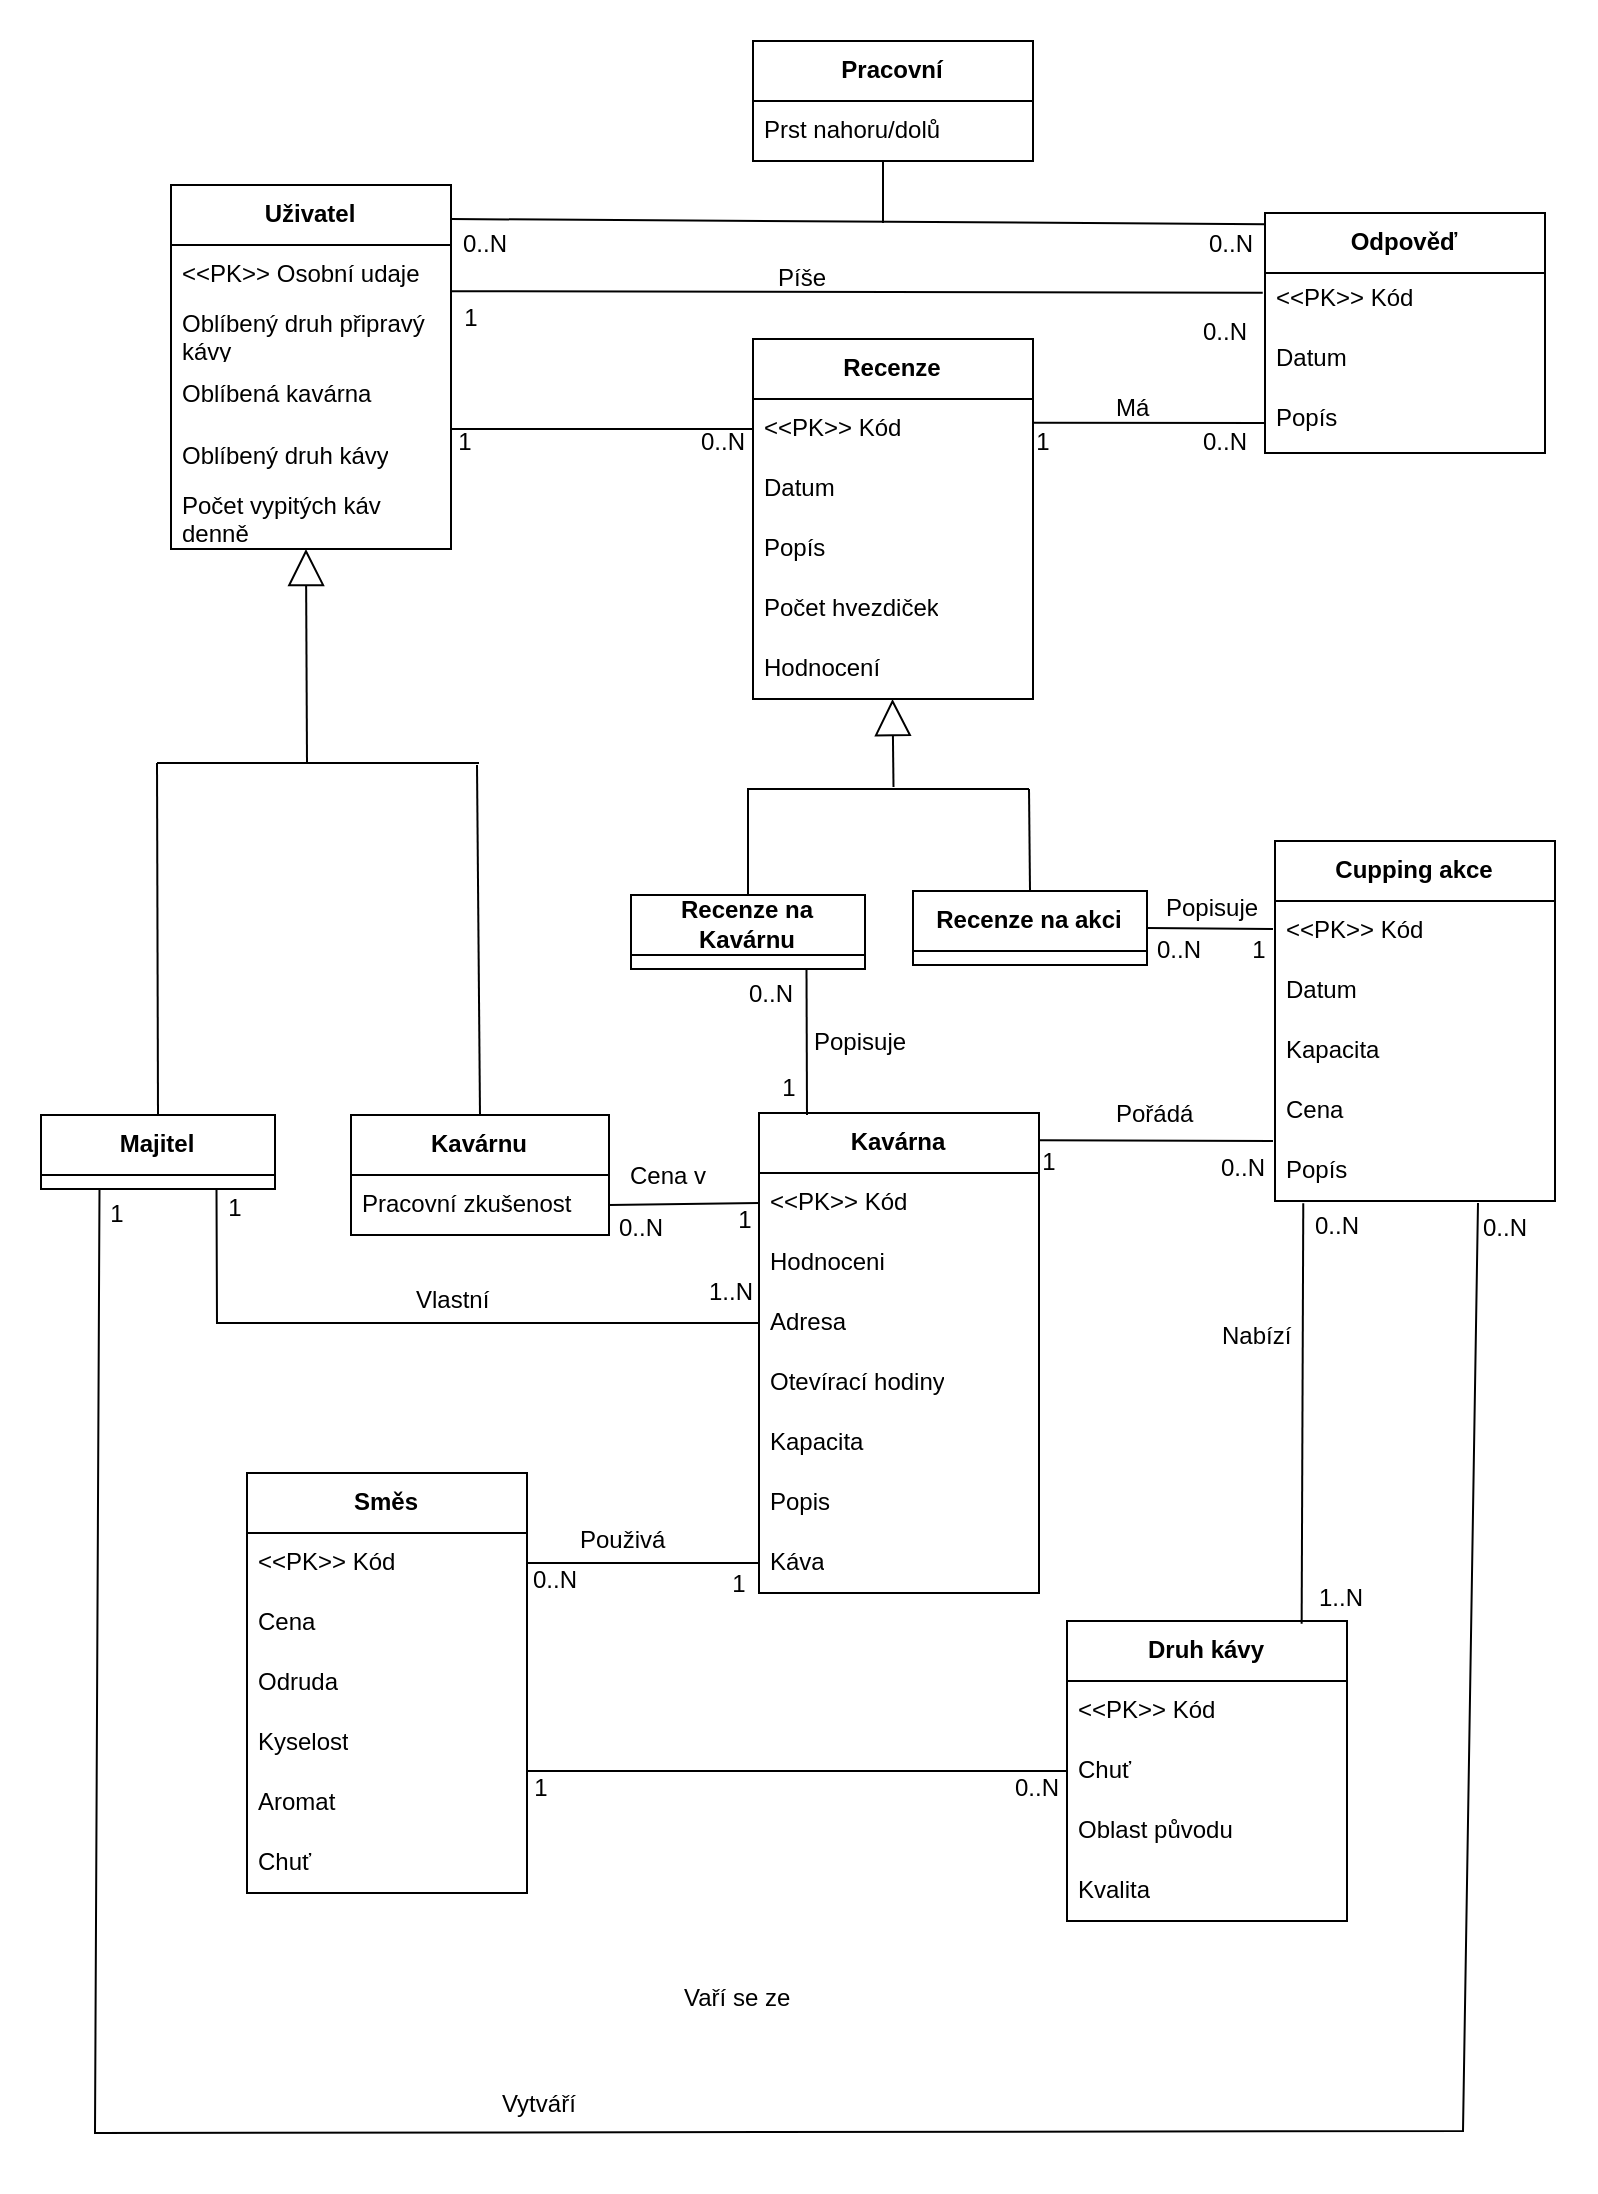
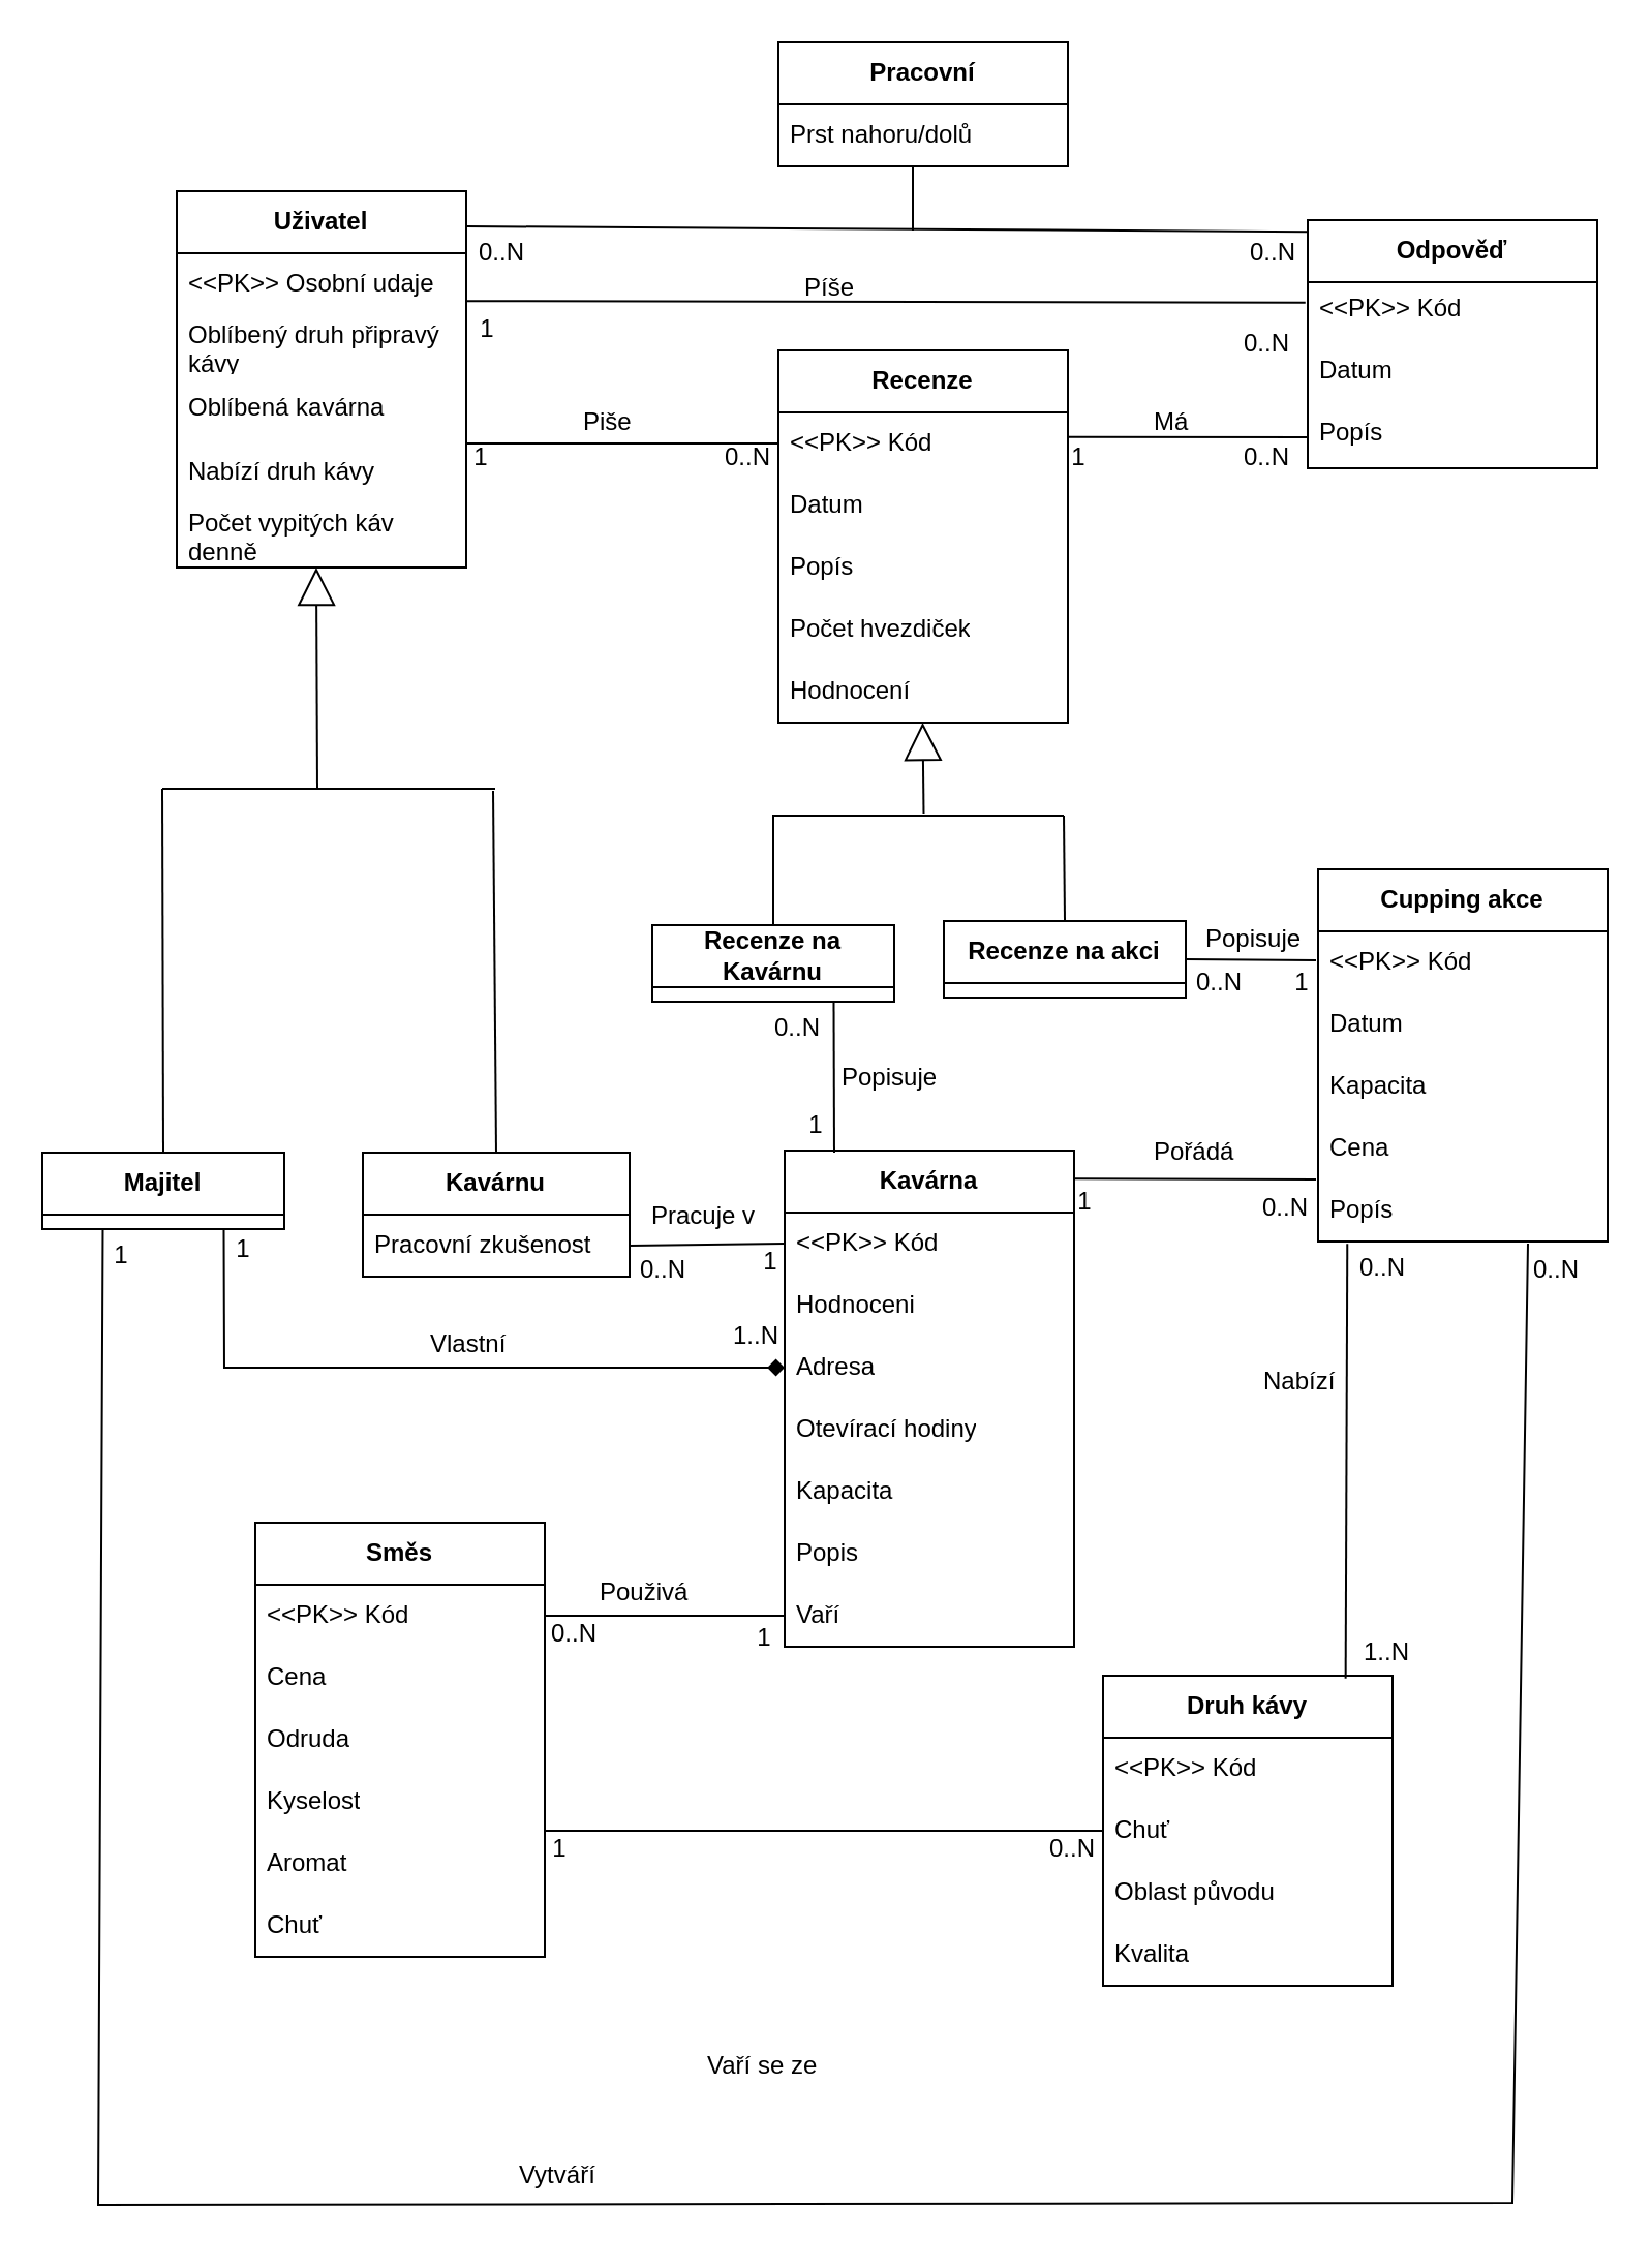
+ <mxCell id="55" value="Piše" style="text;whiteSpace=wrap;html=1;spacingTop=0;" parent="1" vertex="1"><mxGeometry x="280.001" y="190.004" width="51" height="36" as="geometry" /></mxCell>
- <mxCell id="6" value="Oblíbený druh kávy" style="text;strokeColor=none;fillColor=none;align=left;verticalAlign=middle;spacingLeft=4;spacingRight=4;overflow=hidden;points=[[0,0.5],[1,0.5]];portConstraint=eastwest;rotatable=0;whiteSpace=wrap;html=1;spacingTop=0;" parent="2" vertex="1"><mxGeometry y="120" width="140" height="31" as="geometry" /></mxCell>
+ <mxCell id="6" value="Nabízí druh kávy" style="text;strokeColor=none;fillColor=none;align=left;verticalAlign=middle;spacingLeft=4;spacingRight=4;overflow=hidden;points=[[0,0.5],[1,0.5]];portConstraint=eastwest;rotatable=0;whiteSpace=wrap;html=1;spacingTop=0;" parent="2" vertex="1"><mxGeometry y="120" width="140" height="31" as="geometry" /></mxCell>
- <mxCell id="53" value="Cena v" style="text;whiteSpace=wrap;spacingTop=0;" parent="1" vertex="1"><mxGeometry x="313" y="574.002" width="77" height="36" as="geometry" /></mxCell>
+ <mxCell id="53" value="Pracuje v" style="text;whiteSpace=wrap;spacingTop=0;" parent="1" vertex="1"><mxGeometry x="313" y="574.002" width="77" height="36" as="geometry" /></mxCell>
- <mxCell id="65" value="" style="endArrow=none;html=1;rounded=0;entryX=0;entryY=0.5;entryDx=0;entryDy=0;spacingTop=0;exitX=0.75;exitY=1;exitDx=0;exitDy=0;" parent="1" source="20" target="24" edge="1"><mxGeometry width="50" height="50" relative="1" as="geometry"><mxPoint x="139" y="715" as="sourcePoint" /><mxPoint x="357" y="607" as="targetPoint" /><Array as="points"><mxPoint x="108" y="661" /></Array></mxGeometry></mxCell>
+ <mxCell id="65" value="" style="endArrow=diamond;html=1;rounded=0;entryX=0;entryY=0.5;entryDx=0;entryDy=0;spacingTop=0;exitX=0.75;exitY=1;exitDx=0;exitDy=0;" parent="1" source="20" target="24" edge="1"><mxGeometry width="50" height="50" relative="1" as="geometry"><mxPoint x="139" y="715" as="sourcePoint" /><mxPoint x="357" y="607" as="targetPoint" /><Array as="points"><mxPoint x="108" y="661" /></Array></mxGeometry></mxCell>
- <mxCell id="28" value="Káva" style="text;strokeColor=none;fillColor=none;align=left;verticalAlign=middle;spacingLeft=4;spacingRight=4;overflow=hidden;points=[[0,0.5],[1,0.5]];portConstraint=eastwest;rotatable=0;whiteSpace=wrap;html=1;spacingTop=0;" parent="21" vertex="1"><mxGeometry y="210" width="140" height="30" as="geometry" /></mxCell>
+ <mxCell id="28" value="Vaří" style="text;strokeColor=none;fillColor=none;align=left;verticalAlign=middle;spacingLeft=4;spacingRight=4;overflow=hidden;points=[[0,0.5],[1,0.5]];portConstraint=eastwest;rotatable=0;whiteSpace=wrap;html=1;spacingTop=0;" parent="21" vertex="1"><mxGeometry y="210" width="140" height="30" as="geometry" /></mxCell>
